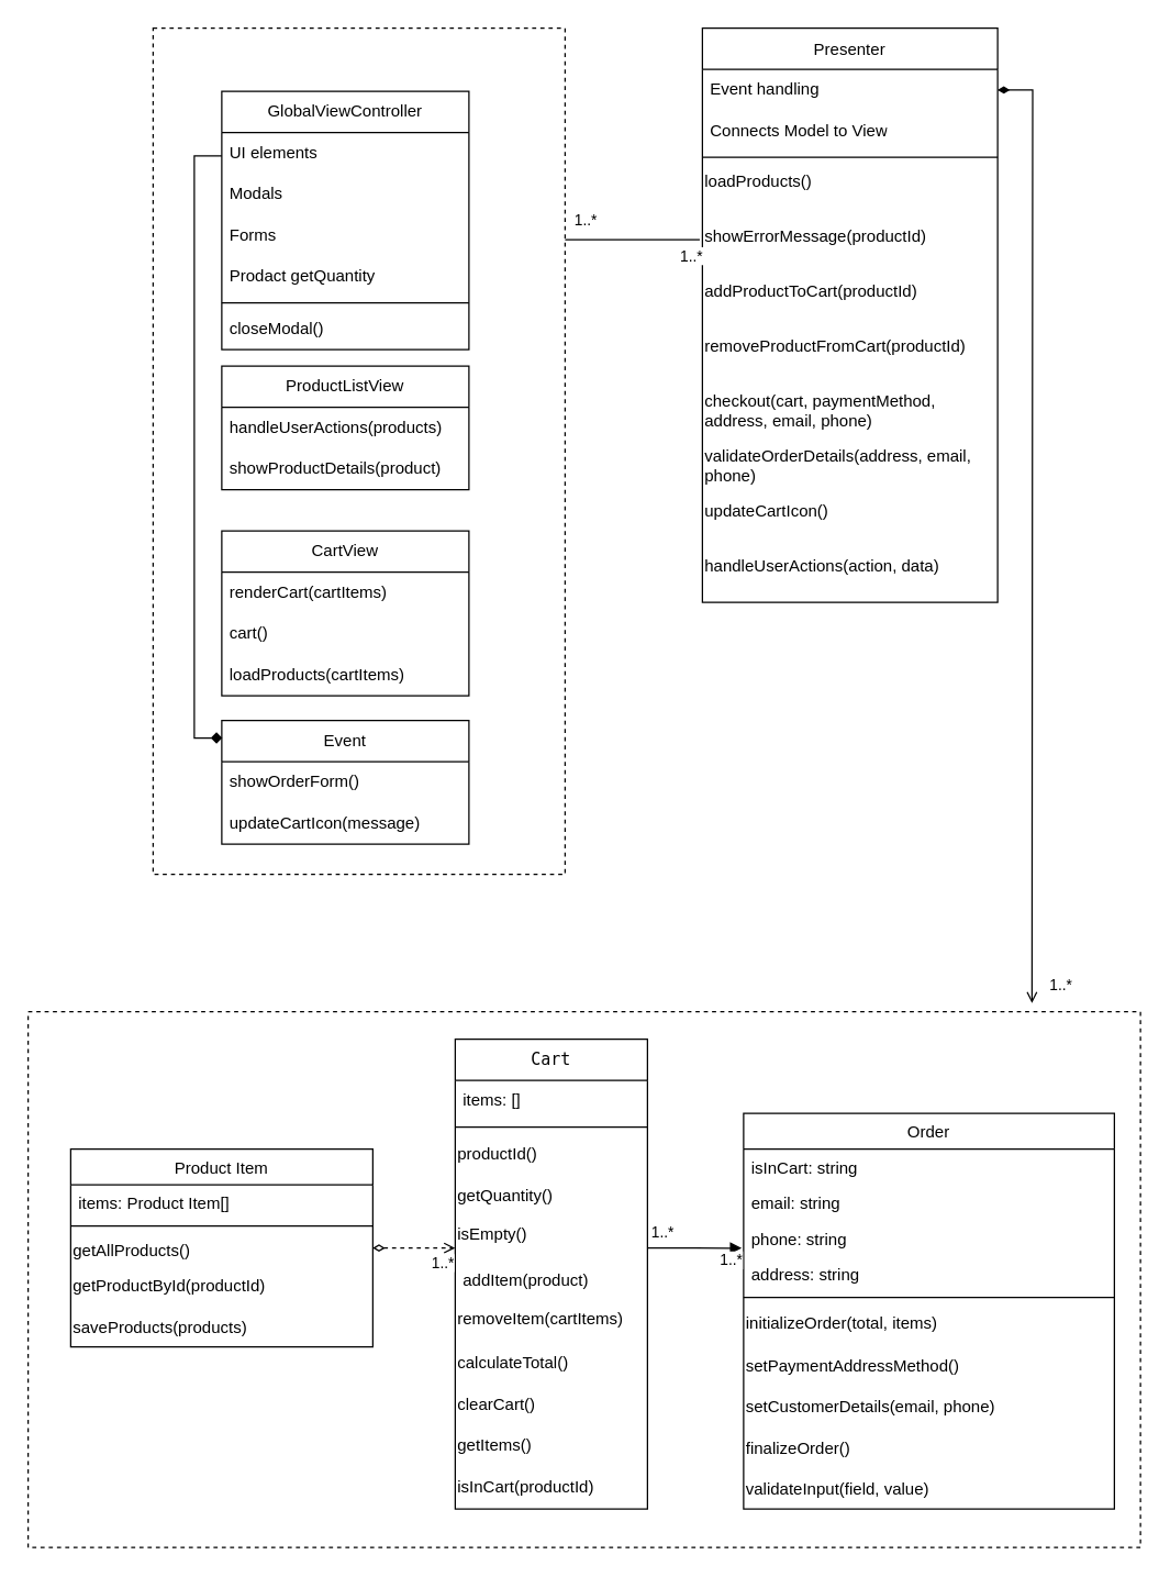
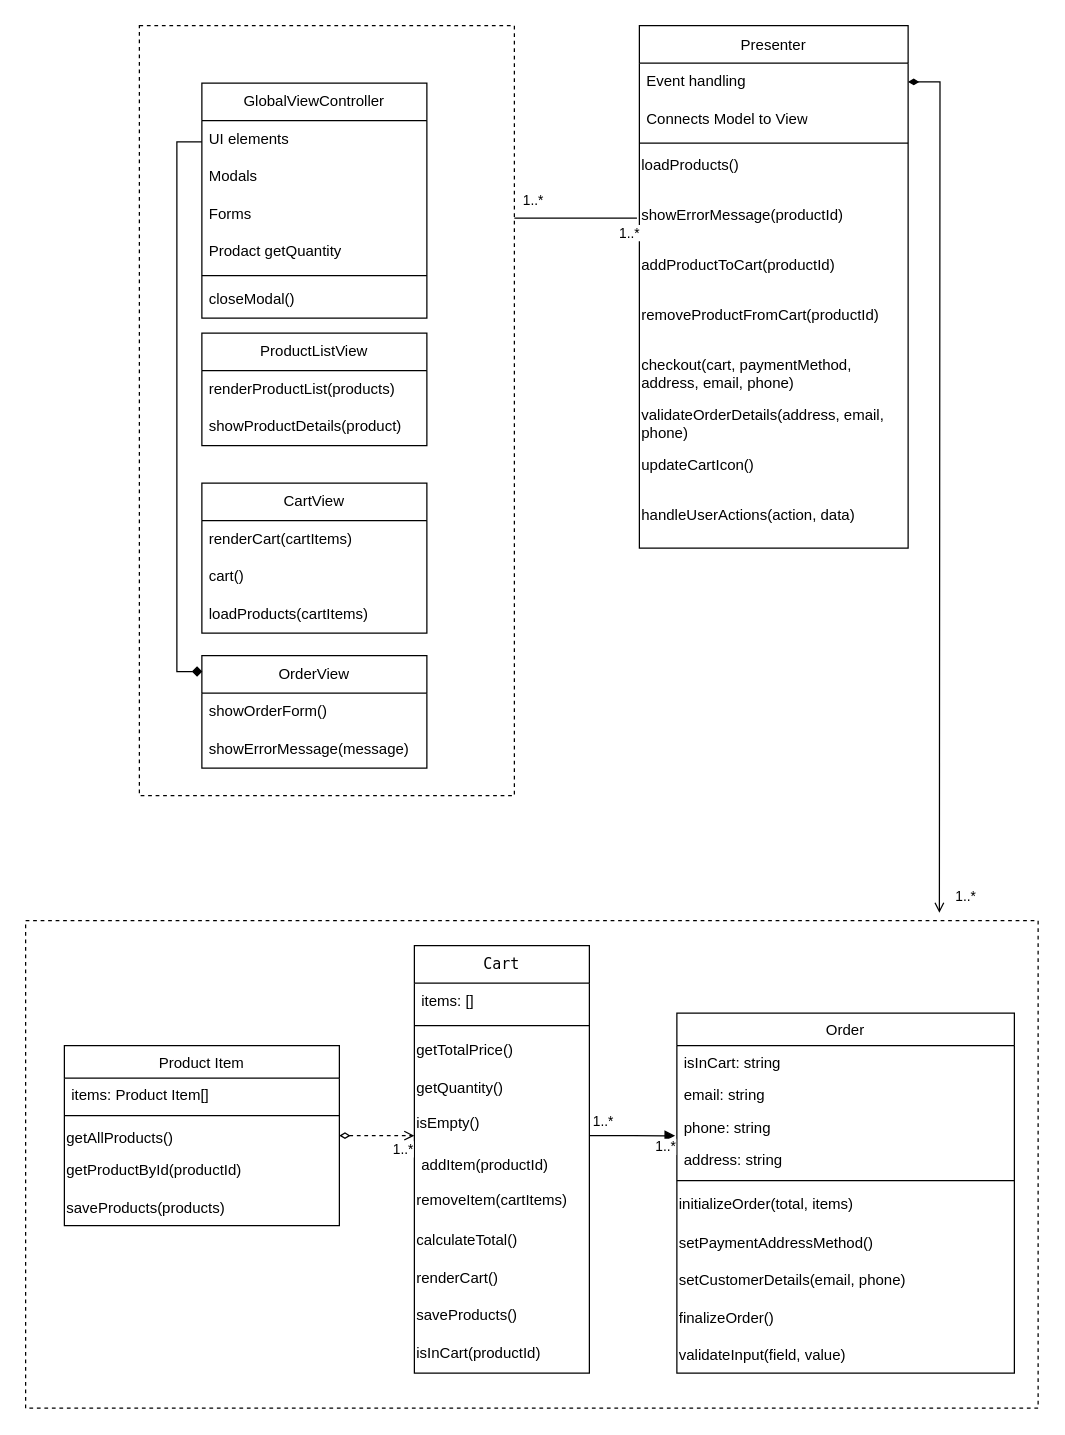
- <mxCell id="60" value="handleUserActions(products)" style="text;strokeColor=none;fillColor=none;align=left;verticalAlign=middle;spacingLeft=4;spacingRight=4;overflow=hidden;points=[[0,0.5],[1,0.5]];portConstraint=eastwest;rotatable=0;whiteSpace=wrap;" vertex="1" parent="59"><mxGeometry y="30" width="180" height="30" as="geometry" /></mxCell>
+ <mxCell id="60" value="renderProductList(products)" style="text;strokeColor=none;fillColor=none;align=left;verticalAlign=middle;spacingLeft=4;spacingRight=4;overflow=hidden;points=[[0,0.5],[1,0.5]];portConstraint=eastwest;rotatable=0;whiteSpace=wrap;" vertex="1" parent="59"><mxGeometry y="30" width="180" height="30" as="geometry" /></mxCell>
- <mxCell id="66" value="Event" style="swimlane;fontStyle=0;childLayout=stackLayout;horizontal=1;startSize=30;horizontalStack=0;resizeParent=1;resizeParentMax=0;resizeLast=0;collapsible=1;marginBottom=0;whiteSpace=wrap;" vertex="1" parent="1"><mxGeometry x="161" y="524" width="180" height="90" as="geometry" /></mxCell>
+ <mxCell id="66" value="OrderView" style="swimlane;fontStyle=0;childLayout=stackLayout;horizontal=1;startSize=30;horizontalStack=0;resizeParent=1;resizeParentMax=0;resizeLast=0;collapsible=1;marginBottom=0;whiteSpace=wrap;" vertex="1" parent="1"><mxGeometry x="161" y="524" width="180" height="90" as="geometry" /></mxCell>
- <mxCell id="68" value="updateCartIcon(message)" style="text;strokeColor=none;fillColor=none;align=left;verticalAlign=middle;spacingLeft=4;spacingRight=4;overflow=hidden;points=[[0,0.5],[1,0.5]];portConstraint=eastwest;rotatable=0;whiteSpace=wrap;" vertex="1" parent="66"><mxGeometry y="60" width="180" height="30" as="geometry" /></mxCell>
+ <mxCell id="68" value="showErrorMessage(message)" style="text;strokeColor=none;fillColor=none;align=left;verticalAlign=middle;spacingLeft=4;spacingRight=4;overflow=hidden;points=[[0,0.5],[1,0.5]];portConstraint=eastwest;rotatable=0;whiteSpace=wrap;" vertex="1" parent="66"><mxGeometry y="60" width="180" height="30" as="geometry" /></mxCell>
- <mxCell id="24" value="productId()" style="text;align=left;verticalAlign=middle;resizable=0;points=[];autosize=1;strokeColor=none;fillColor=none;" vertex="1" parent="21"><mxGeometry y="68" width="140" height="30" as="geometry" /></mxCell>
+ <mxCell id="24" value="getTotalPrice()" style="text;align=left;verticalAlign=middle;resizable=0;points=[];autosize=1;strokeColor=none;fillColor=none;" vertex="1" parent="21"><mxGeometry y="68" width="140" height="30" as="geometry" /></mxCell>
- <mxCell id="27" value="addItem(product)" style="text;strokeColor=none;fillColor=none;align=left;verticalAlign=middle;spacingLeft=4;spacingRight=4;overflow=hidden;points=[[0,0.5],[1,0.5]];portConstraint=eastwest;rotatable=0;" parent="21" vertex="1"><mxGeometry y="160" width="140" height="30" as="geometry" /></mxCell>
+ <mxCell id="27" value="addItem(productId)" style="text;strokeColor=none;fillColor=none;align=left;verticalAlign=middle;spacingLeft=4;spacingRight=4;overflow=hidden;points=[[0,0.5],[1,0.5]];portConstraint=eastwest;rotatable=0;" parent="21" vertex="1"><mxGeometry y="160" width="140" height="30" as="geometry" /></mxCell>
- <mxCell id="30" value="clearCart()" style="text;" parent="21" vertex="1"><mxGeometry y="252" width="140" height="30" as="geometry" /></mxCell>
+ <mxCell id="30" value="renderCart()" style="text;" parent="21" vertex="1"><mxGeometry y="252" width="140" height="30" as="geometry" /></mxCell>
- <mxCell id="31" value="getItems()" style="text;" parent="21" vertex="1"><mxGeometry y="282" width="140" height="30" as="geometry" /></mxCell>
+ <mxCell id="31" value="saveProducts()" style="text;" parent="21" vertex="1"><mxGeometry y="282" width="140" height="30" as="geometry" /></mxCell>
